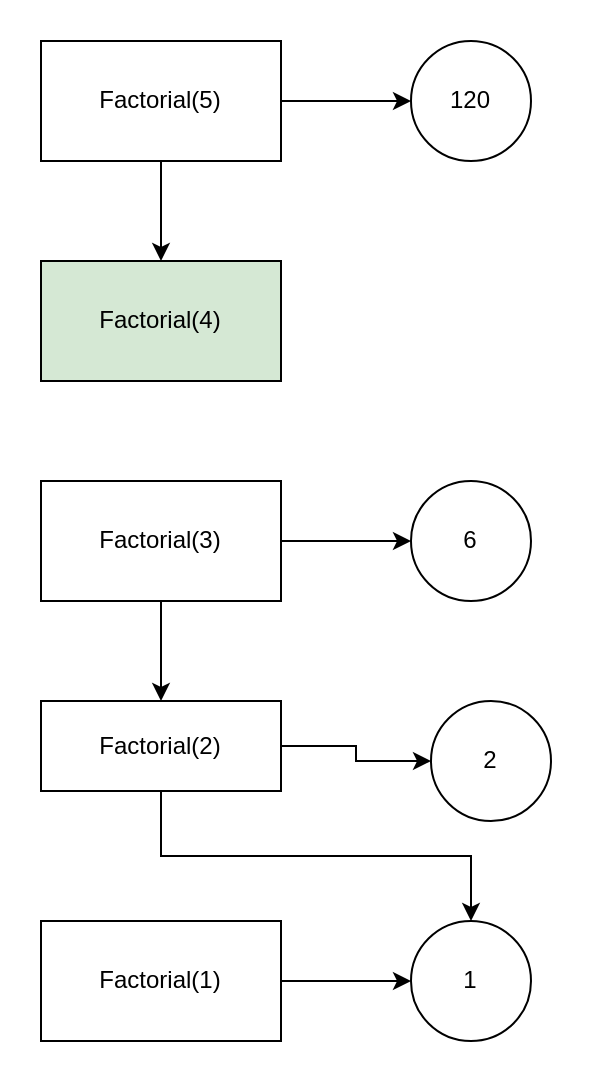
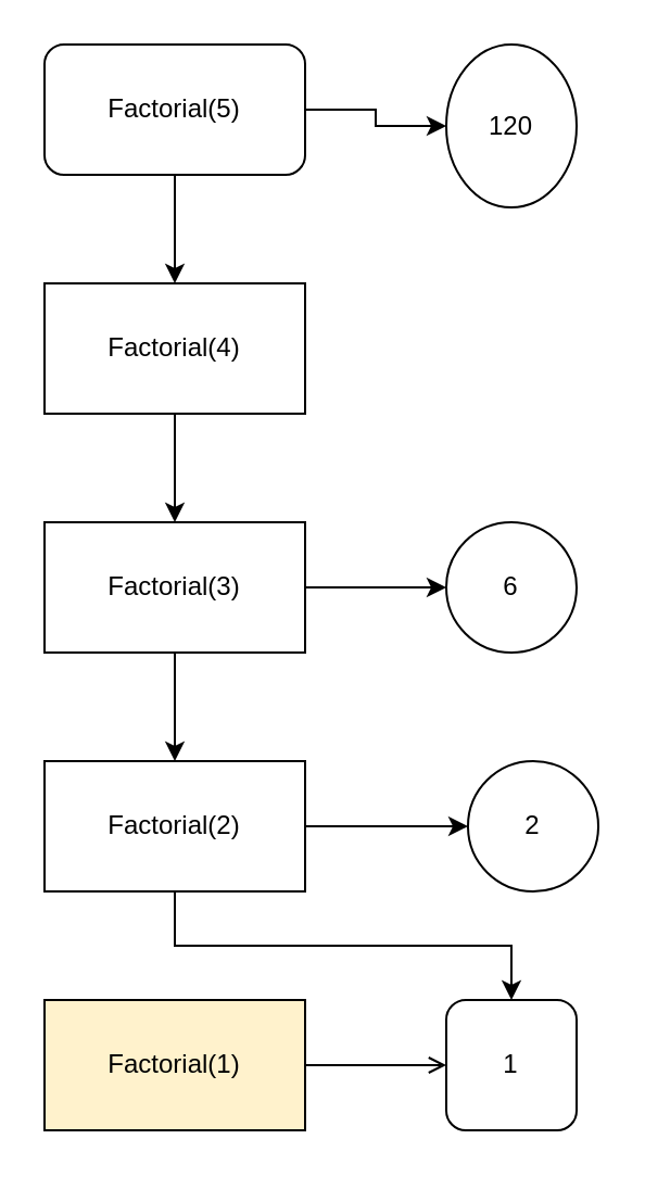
- <mxCell id="4" value="Factorial(5)" style="rounded=0;whiteSpace=wrap;html=1;" vertex="1" parent="1"><mxGeometry x="20" y="20" width="120" height="60" as="geometry" /></mxCell>
+ <mxCell id="4" value="Factorial(5)" style="whiteSpace=wrap;html=1;rounded=1;" vertex="1" parent="1"><mxGeometry x="20" y="20" width="120" height="60" as="geometry" /></mxCell>
- <mxCell id="5" value="120" style="ellipse;whiteSpace=wrap;html=1;aspect=fixed;" vertex="1" parent="1"><mxGeometry x="205" y="20" width="60" height="60" as="geometry" /></mxCell>
+ <mxCell id="5" value="120" style="ellipse;whiteSpace=wrap;html=1;aspect=fixed;" vertex="1" parent="1"><mxGeometry x="205" y="20" width="60" height="75" as="geometry" /></mxCell>
- <mxCell id="7" value="Factorial(4)" style="rounded=0;whiteSpace=wrap;html=1;fillColor=#d5e8d4;" vertex="1" parent="1"><mxGeometry x="20" y="130" width="120" height="60" as="geometry" /></mxCell>
+ <mxCell id="7" value="Factorial(4)" style="rounded=0;whiteSpace=wrap;html=1;" vertex="1" parent="1"><mxGeometry x="20" y="130" width="120" height="60" as="geometry" /></mxCell>
+ <mxCell id="6" style="edgeStyle=orthogonalEdgeStyle;rounded=0;orthogonalLoop=1;jettySize=auto;html=1;exitX=0.5;exitY=1;exitDx=0;exitDy=0;entryX=0.5;entryY=0;entryDx=0;entryDy=0;" edge="1" parent="1" source="7" target="10"><mxGeometry relative="1" as="geometry" /></mxCell>
- <mxCell id="14" value="Factorial(2)" style="rounded=0;whiteSpace=wrap;html=1;" vertex="1" parent="1"><mxGeometry x="20" y="350" width="120" height="45" as="geometry" /></mxCell>
+ <mxCell id="14" value="Factorial(2)" style="rounded=0;whiteSpace=wrap;html=1;" vertex="1" parent="1"><mxGeometry x="20" y="350" width="120" height="60" as="geometry" /></mxCell>
- <mxCell id="17" value="Factorial(1)" style="rounded=0;whiteSpace=wrap;html=1;" vertex="1" parent="1"><mxGeometry x="20" y="460" width="120" height="60" as="geometry" /></mxCell>
+ <mxCell id="17" value="Factorial(1)" style="rounded=0;whiteSpace=wrap;html=1;fillColor=#fff2cc;" vertex="1" parent="1"><mxGeometry x="20" y="460" width="120" height="60" as="geometry" /></mxCell>
- <mxCell id="16" style="edgeStyle=orthogonalEdgeStyle;rounded=0;orthogonalLoop=1;jettySize=auto;html=1;exitX=1;exitY=0.5;exitDx=0;exitDy=0;entryX=0;entryY=0.5;entryDx=0;entryDy=0;" edge="1" parent="1" source="17" target="18"><mxGeometry relative="1" as="geometry" /></mxCell>
+ <mxCell id="16" style="edgeStyle=orthogonalEdgeStyle;rounded=0;orthogonalLoop=1;jettySize=auto;html=1;exitX=1;exitY=0.5;exitDx=0;exitDy=0;entryX=0;entryY=0.5;entryDx=0;entryDy=0;endArrow=open;" edge="1" parent="1" source="17" target="18"><mxGeometry relative="1" as="geometry" /></mxCell>
- <mxCell id="18" value="1" style="ellipse;whiteSpace=wrap;html=1;aspect=fixed;" vertex="1" parent="1"><mxGeometry x="205" y="460" width="60" height="60" as="geometry" /></mxCell>
+ <mxCell id="18" value="1" style="whiteSpace=wrap;html=1;aspect=fixed;rounded=1;" vertex="1" parent="1"><mxGeometry x="205" y="460" width="60" height="60" as="geometry" /></mxCell>
